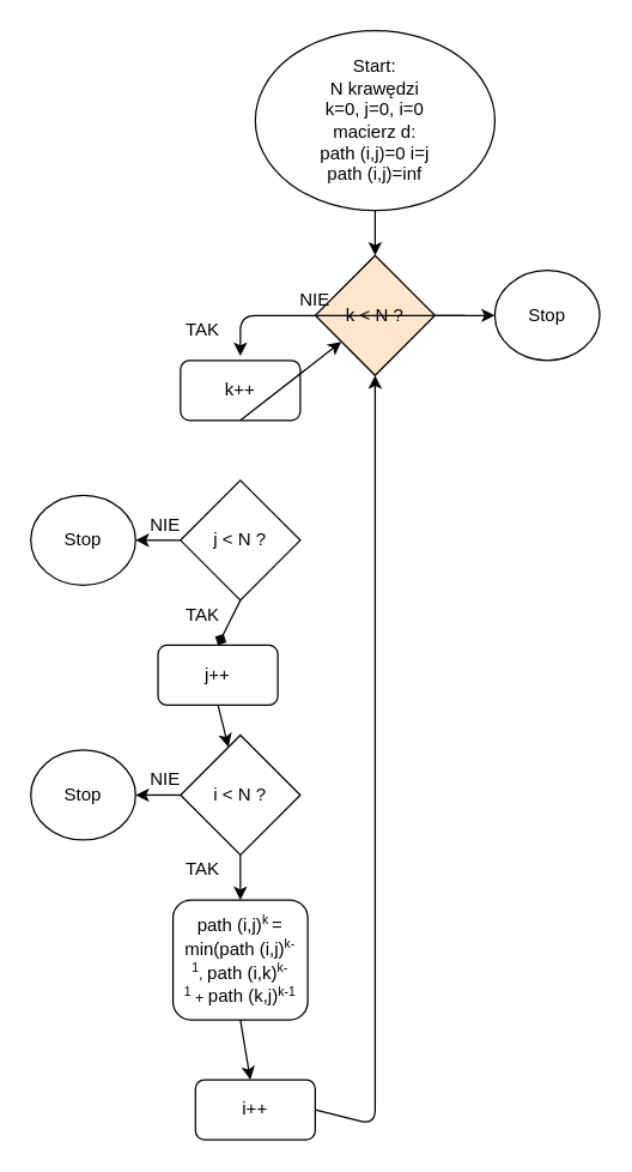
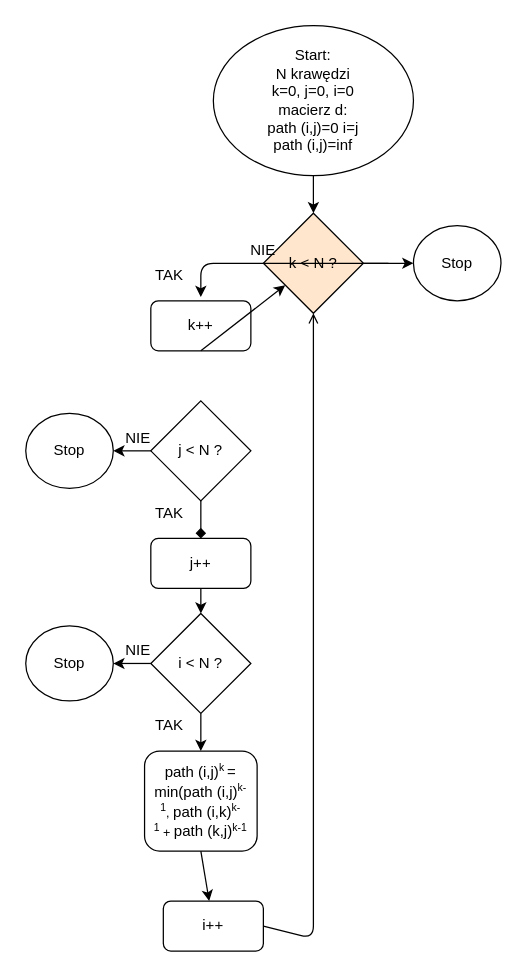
- <mxCell id="13" value="" style="endArrow=classic;html=1;exitX=1;exitY=0.5;exitDx=0;exitDy=0;entryX=0.5;entryY=1;entryDx=0;entryDy=0;" parent="1" source="11" target="6" edge="1"><mxGeometry width="50" height="50" relative="1" as="geometry"><mxPoint x="140" y="450" as="sourcePoint" /><mxPoint x="190" y="400" as="targetPoint" /><Array as="points"><mxPoint x="250" y="750" /><mxPoint x="250" y="730" /><mxPoint x="250" y="420" /><mxPoint x="250" y="300" /></Array></mxGeometry></mxCell>
+ <mxCell id="13" value="" style="endArrow=open;html=1;exitX=1;exitY=0.5;exitDx=0;exitDy=0;entryX=0.5;entryY=1;entryDx=0;entryDy=0;" parent="1" source="11" target="6" edge="1"><mxGeometry width="50" height="50" relative="1" as="geometry"><mxPoint x="140" y="450" as="sourcePoint" /><mxPoint x="190" y="400" as="targetPoint" /><Array as="points"><mxPoint x="250" y="750" /><mxPoint x="250" y="730" /><mxPoint x="250" y="420" /><mxPoint x="250" y="300" /></Array></mxGeometry></mxCell>
- <mxCell id="2" value="j++" style="rounded=1;whiteSpace=wrap;html=1;fontSize=12;glass=0;strokeWidth=1;shadow=0;" parent="1" vertex="1"><mxGeometry x="105" y="430" width="80" height="40" as="geometry" /></mxCell>
+ <mxCell id="2" value="j++" style="rounded=1;whiteSpace=wrap;html=1;fontSize=12;glass=0;strokeWidth=1;shadow=0;" parent="1" vertex="1"><mxGeometry x="120" y="430" width="80" height="40" as="geometry" /></mxCell>
